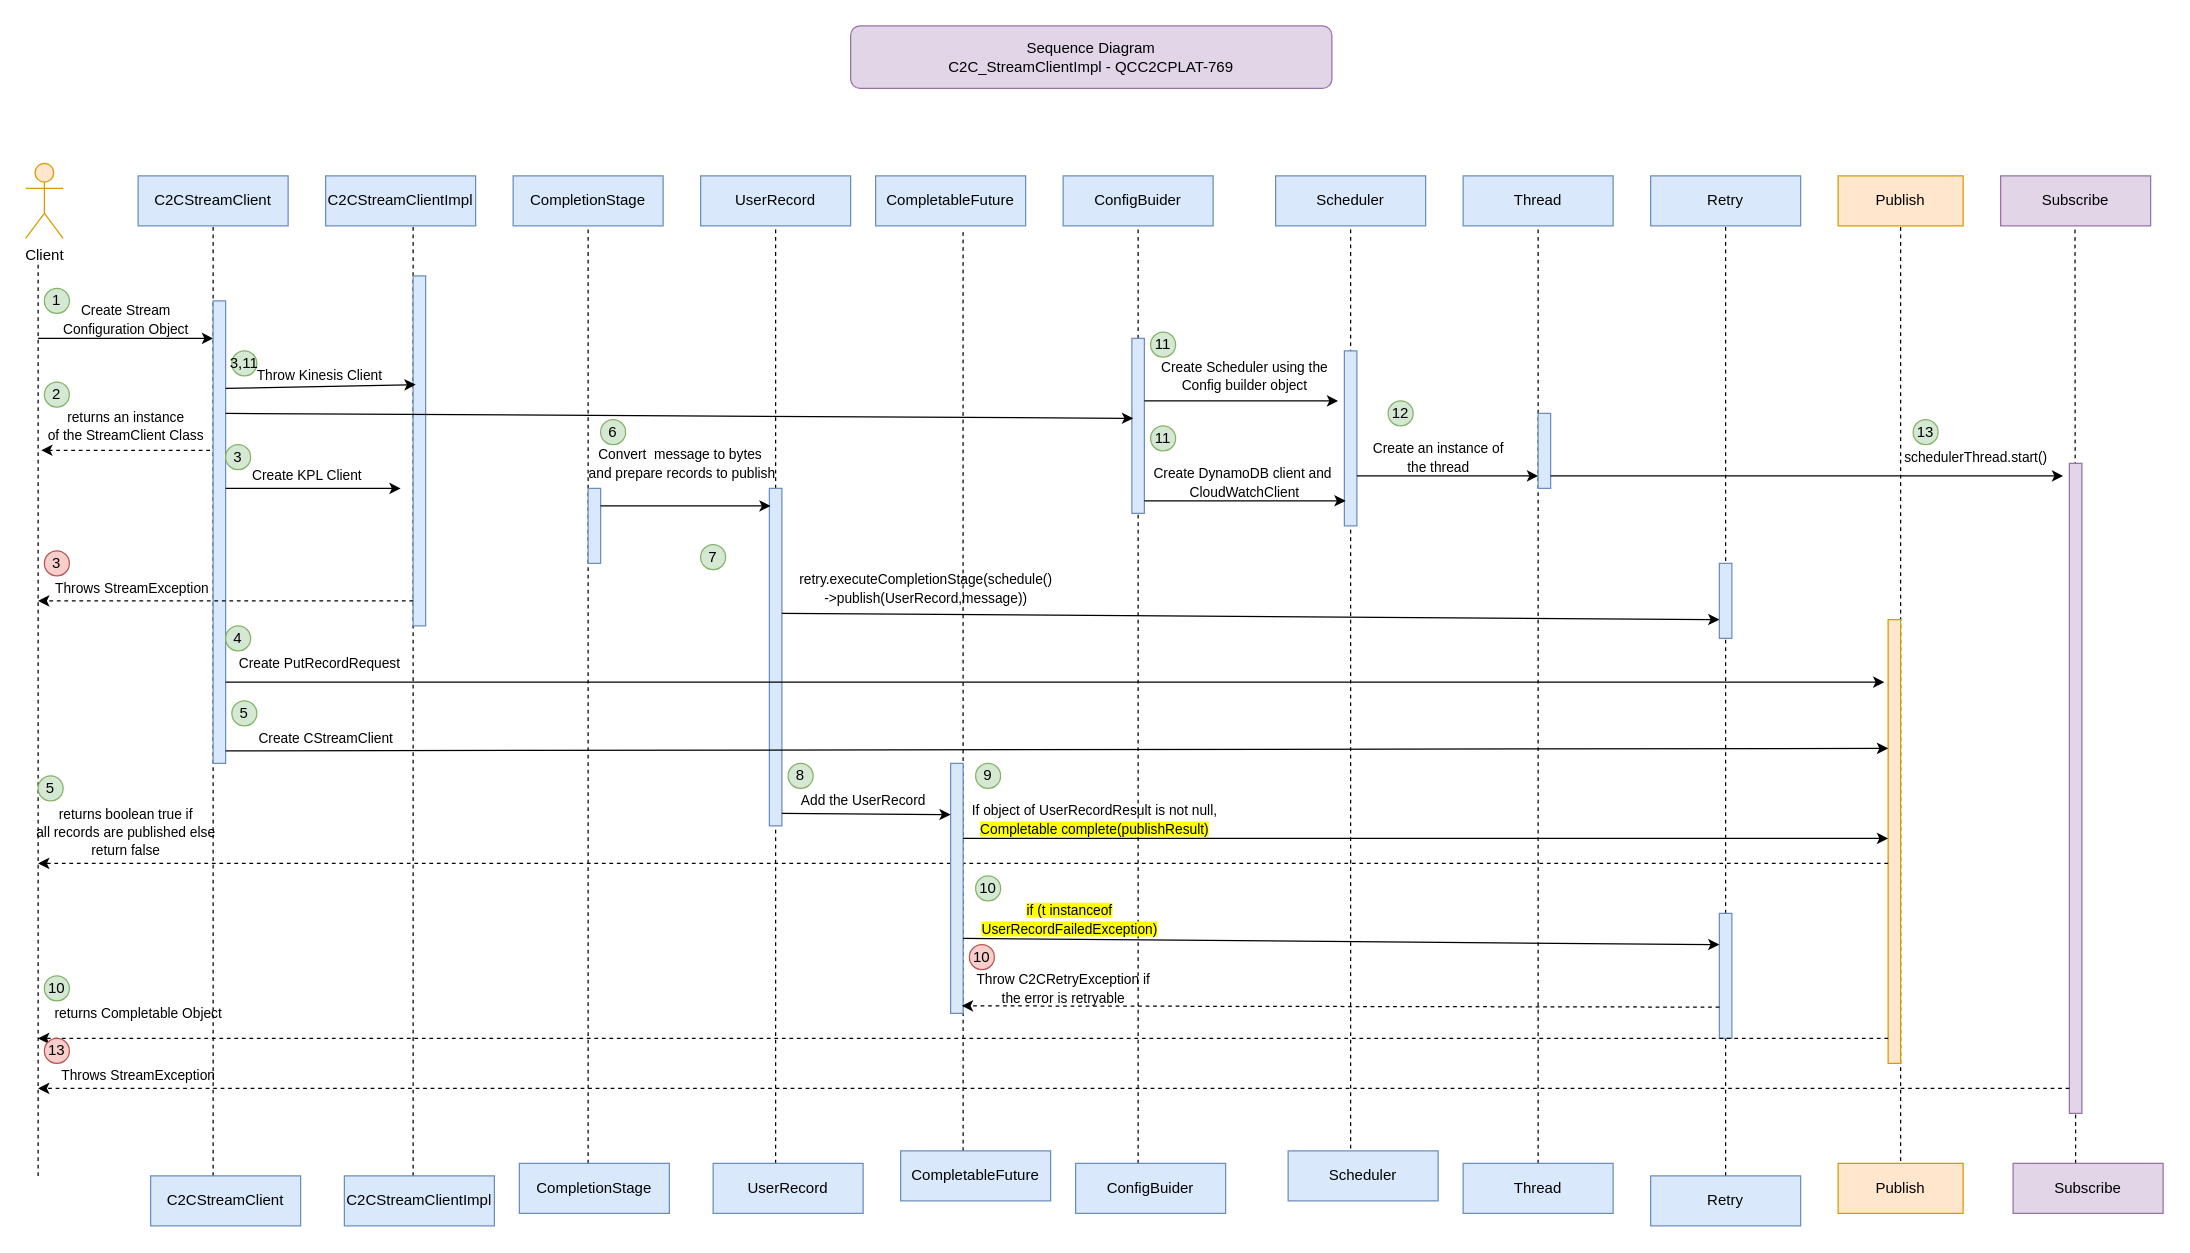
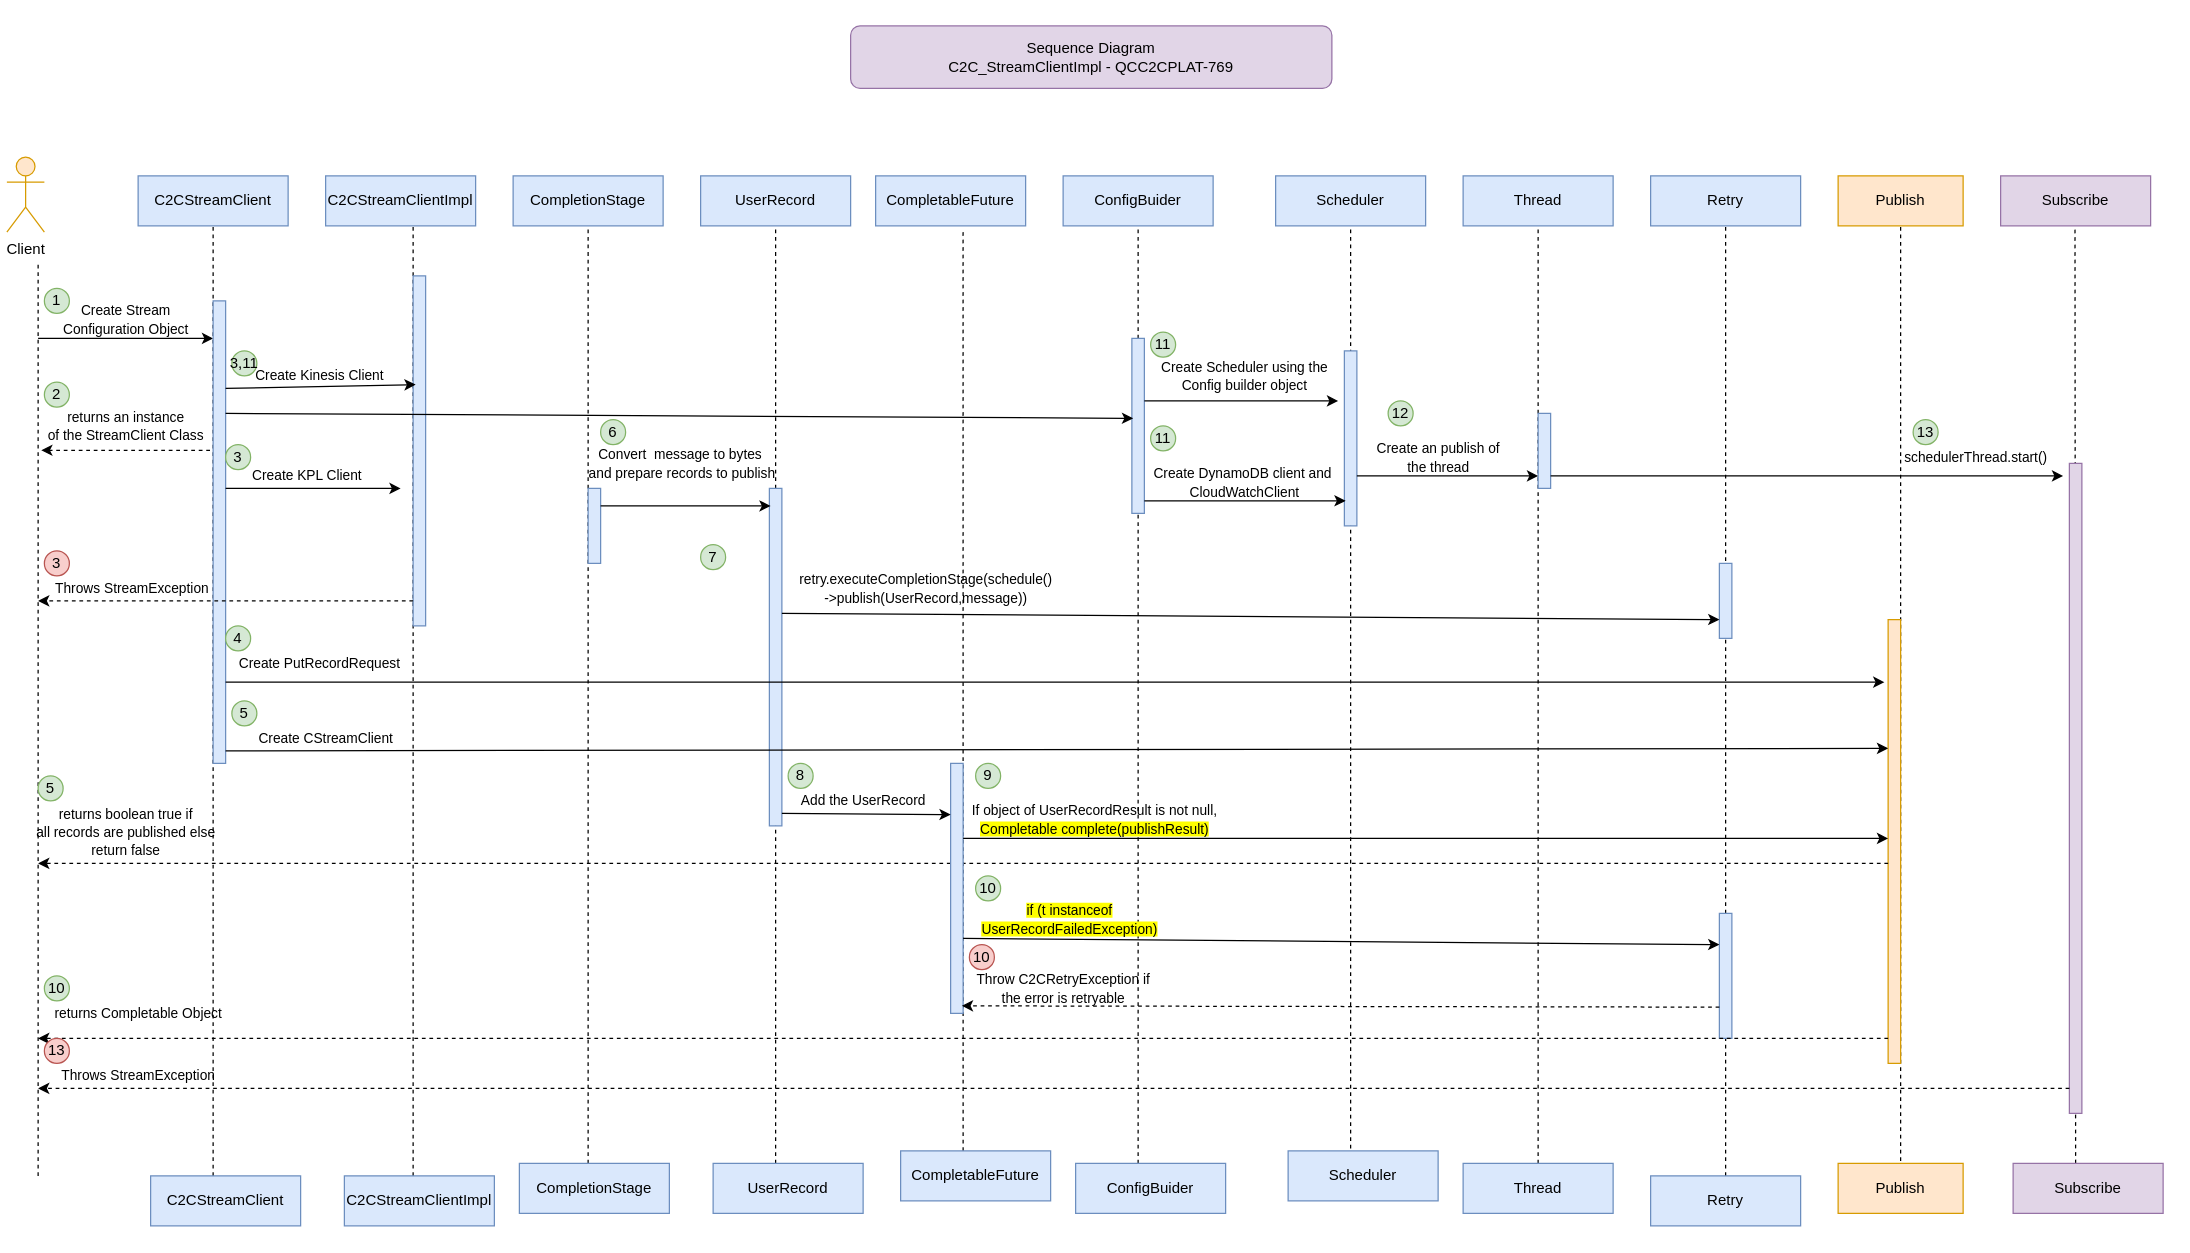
- <mxCell id="2" value="Client" style="shape=umlActor;verticalLabelPosition=bottom;verticalAlign=top;html=1;outlineConnect=0;fillColor=#ffe6cc;strokeColor=#d79b00;" vertex="1" parent="1"><mxGeometry x="20" y="130" width="30" height="60" as="geometry" /></mxCell>
+ <mxCell id="2" value="Client" style="shape=umlActor;verticalLabelPosition=bottom;verticalAlign=top;html=1;outlineConnect=0;fillColor=#ffe6cc;strokeColor=#d79b00;" vertex="1" parent="1"><mxGeometry x="5" y="125" width="30" height="60" as="geometry" /></mxCell>
- <mxCell id="32" value="&lt;font style=&quot;font-size: 11px&quot;&gt;Throw Kinesis Client&lt;/font&gt;" style="text;html=1;align=center;verticalAlign=middle;resizable=0;points=[];autosize=1;strokeColor=none;" vertex="1" parent="1"><mxGeometry x="195" y="290" width="120" height="20" as="geometry" /></mxCell>
+ <mxCell id="32" value="&lt;font style=&quot;font-size: 11px&quot;&gt;Create Kinesis Client&lt;/font&gt;" style="text;html=1;align=center;verticalAlign=middle;resizable=0;points=[];autosize=1;strokeColor=none;" vertex="1" parent="1"><mxGeometry x="195" y="290" width="120" height="20" as="geometry" /></mxCell>
- <mxCell id="53" value="&lt;font style=&quot;font-size: 11px&quot;&gt;Create an instance of&lt;br&gt;the thread&lt;/font&gt;" style="text;html=1;align=center;verticalAlign=middle;resizable=0;points=[];autosize=1;strokeColor=none;" vertex="1" parent="1"><mxGeometry x="1090" y="350" width="120" height="30" as="geometry" /></mxCell>
+ <mxCell id="53" value="&lt;font style=&quot;font-size: 11px&quot;&gt;Create an publish of&lt;br&gt;the thread&lt;/font&gt;" style="text;html=1;align=center;verticalAlign=middle;resizable=0;points=[];autosize=1;strokeColor=none;" vertex="1" parent="1"><mxGeometry x="1090" y="350" width="120" height="30" as="geometry" /></mxCell>
